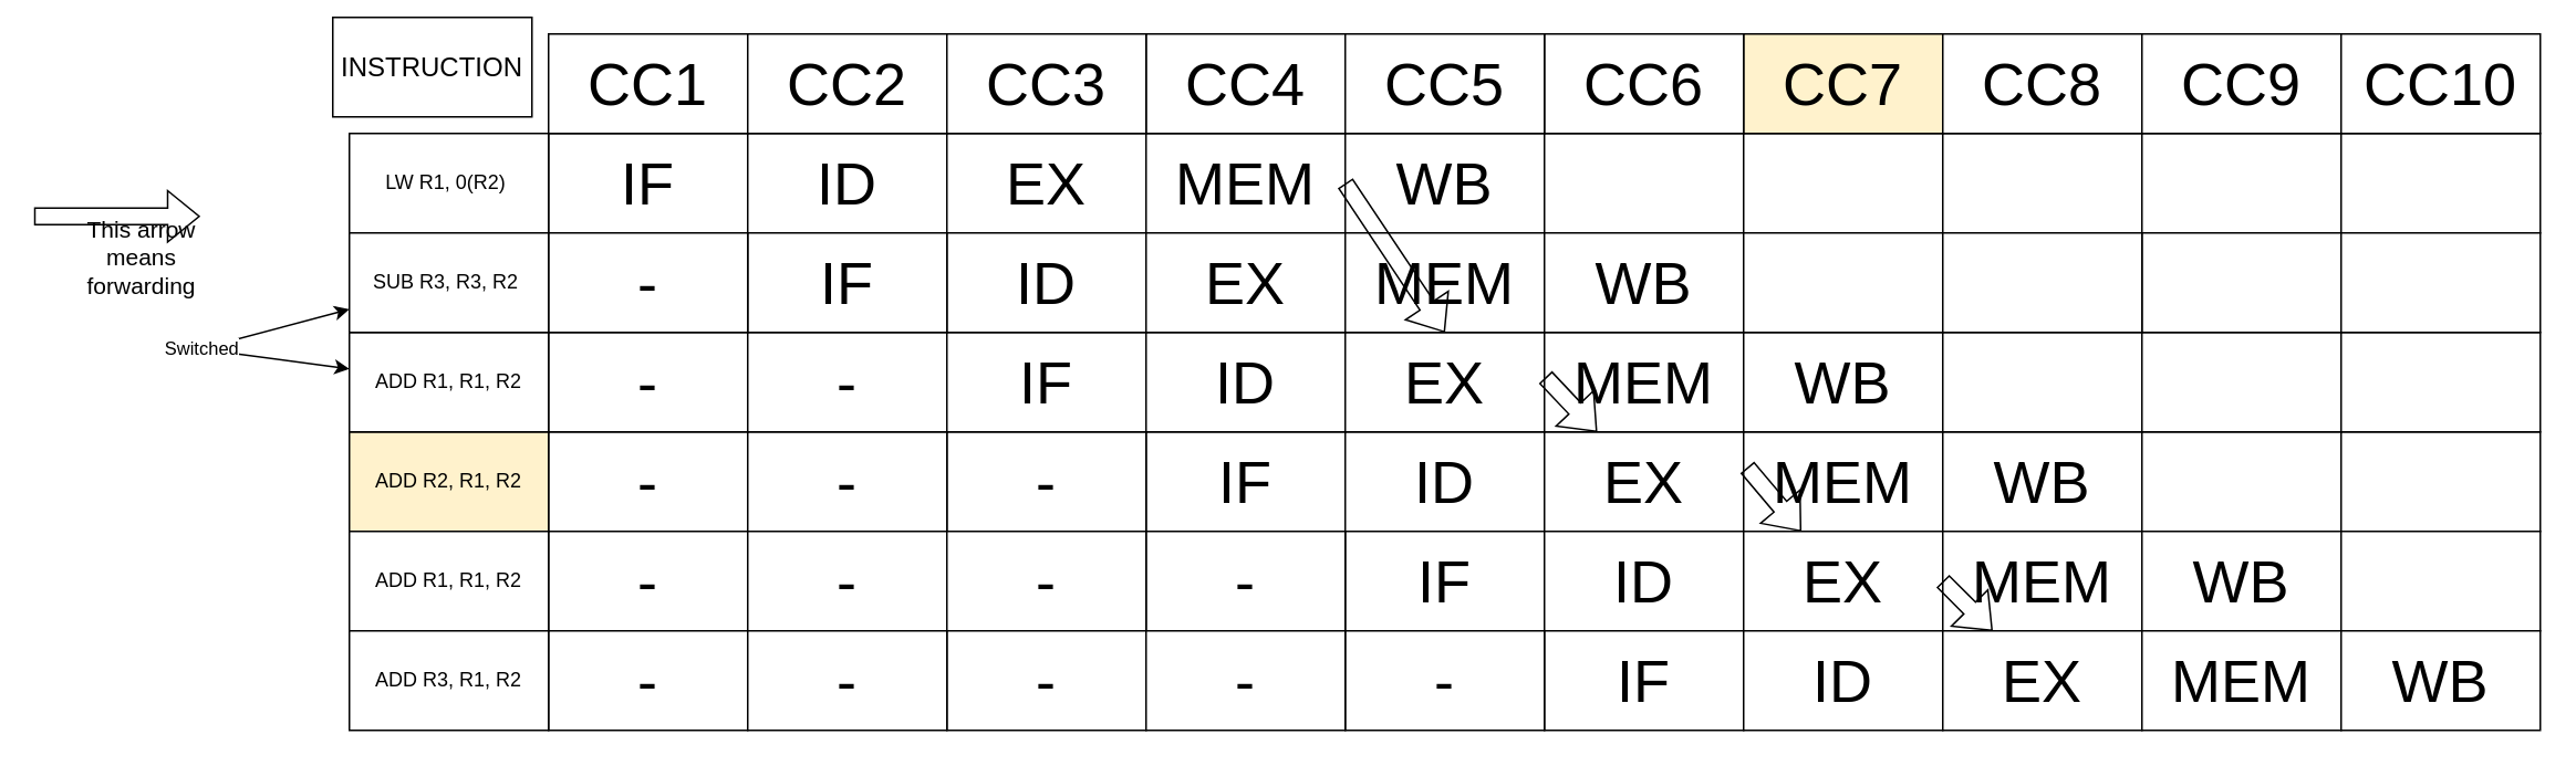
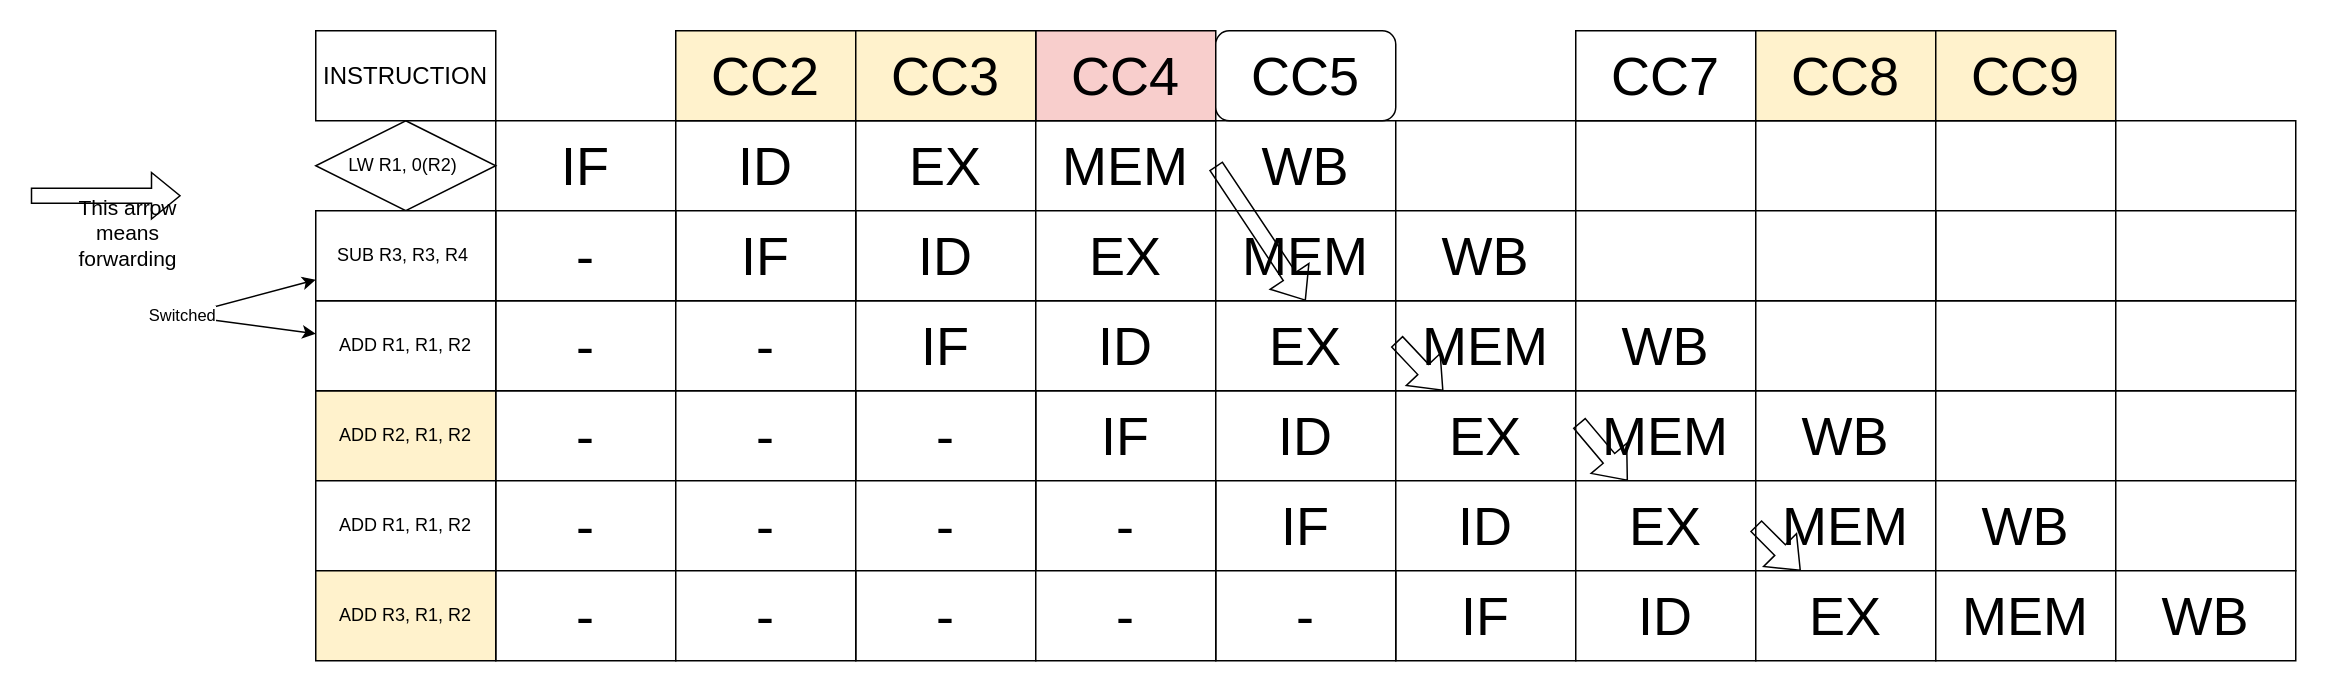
- <mxCell id="56" value="&lt;font size=&quot;3&quot;&gt;INSTRUCTION&lt;/font&gt;" style="rounded=0;whiteSpace=wrap;html=1;" parent="1" vertex="1"><mxGeometry x="200" y="10" width="120" height="60" as="geometry" /></mxCell>
+ <mxCell id="56" value="&lt;font size=&quot;3&quot;&gt;INSTRUCTION&lt;/font&gt;" style="rounded=0;whiteSpace=wrap;html=1;" parent="1" vertex="1"><mxGeometry x="210" y="20" width="120" height="60" as="geometry" /></mxCell>
- <mxCell id="47" value="&lt;font style=&quot;font-size: 36px;&quot;&gt;CC1&lt;/font&gt;" style="rounded=0;whiteSpace=wrap;html=1;" parent="1" vertex="1"><mxGeometry x="330" y="20" width="120" height="60" as="geometry" /></mxCell>
- <mxCell id="48" value="&lt;font style=&quot;font-size: 36px;&quot;&gt;CC2&lt;/font&gt;" style="rounded=0;whiteSpace=wrap;html=1;" parent="1" vertex="1"><mxGeometry x="450" y="20" width="120" height="60" as="geometry" /></mxCell>
+ <mxCell id="48" value="&lt;font style=&quot;font-size: 36px;&quot;&gt;CC2&lt;/font&gt;" style="rounded=0;whiteSpace=wrap;html=1;fillColor=#fff2cc;" parent="1" vertex="1"><mxGeometry x="450" y="20" width="120" height="60" as="geometry" /></mxCell>
- <mxCell id="50" value="&lt;font style=&quot;font-size: 36px;&quot;&gt;CC3&lt;/font&gt;" style="rounded=0;whiteSpace=wrap;html=1;" parent="1" vertex="1"><mxGeometry x="570" y="20" width="120" height="60" as="geometry" /></mxCell>
+ <mxCell id="50" value="&lt;font style=&quot;font-size: 36px;&quot;&gt;CC3&lt;/font&gt;" style="rounded=0;whiteSpace=wrap;html=1;fillColor=#fff2cc;" parent="1" vertex="1"><mxGeometry x="570" y="20" width="120" height="60" as="geometry" /></mxCell>
- <mxCell id="49" value="&lt;font style=&quot;font-size: 36px;&quot;&gt;CC4&lt;/font&gt;" style="rounded=0;whiteSpace=wrap;html=1;" parent="1" vertex="1"><mxGeometry x="690" y="20" width="120" height="60" as="geometry" /></mxCell>
+ <mxCell id="49" value="&lt;font style=&quot;font-size: 36px;&quot;&gt;CC4&lt;/font&gt;" style="rounded=0;whiteSpace=wrap;html=1;fillColor=#f8cecc;" parent="1" vertex="1"><mxGeometry x="690" y="20" width="120" height="60" as="geometry" /></mxCell>
- <mxCell id="51" value="&lt;font style=&quot;font-size: 36px;&quot;&gt;CC5&lt;/font&gt;" style="rounded=0;whiteSpace=wrap;html=1;" parent="1" vertex="1"><mxGeometry x="810" y="20" width="120" height="60" as="geometry" /></mxCell>
+ <mxCell id="51" value="&lt;font style=&quot;font-size: 36px;&quot;&gt;CC5&lt;/font&gt;" style="whiteSpace=wrap;html=1;rounded=1;" parent="1" vertex="1"><mxGeometry x="810" y="20" width="120" height="60" as="geometry" /></mxCell>
- <mxCell id="46" value="&lt;font style=&quot;font-size: 36px;&quot;&gt;CC6&lt;/font&gt;" style="rounded=0;whiteSpace=wrap;html=1;" parent="1" vertex="1"><mxGeometry x="930" y="20" width="120" height="60" as="geometry" /></mxCell>
- <mxCell id="42" value="&lt;span style=&quot;font-size: 36px;&quot;&gt;CC7&lt;/span&gt;" style="rounded=0;whiteSpace=wrap;html=1;fillColor=#fff2cc;" parent="1" vertex="1"><mxGeometry x="1050" y="20" width="120" height="60" as="geometry" /></mxCell>
+ <mxCell id="42" value="&lt;span style=&quot;font-size: 36px;&quot;&gt;CC7&lt;/span&gt;" style="rounded=0;whiteSpace=wrap;html=1;" parent="1" vertex="1"><mxGeometry x="1050" y="20" width="120" height="60" as="geometry" /></mxCell>
- <mxCell id="43" value="&lt;span style=&quot;font-size: 36px;&quot;&gt;CC8&lt;/span&gt;" style="rounded=0;whiteSpace=wrap;html=1;" parent="1" vertex="1"><mxGeometry x="1170" y="20" width="120" height="60" as="geometry" /></mxCell>
+ <mxCell id="43" value="&lt;span style=&quot;font-size: 36px;&quot;&gt;CC8&lt;/span&gt;" style="rounded=0;whiteSpace=wrap;html=1;fillColor=#fff2cc;" parent="1" vertex="1"><mxGeometry x="1170" y="20" width="120" height="60" as="geometry" /></mxCell>
- <mxCell id="44" value="&lt;span style=&quot;font-size: 36px;&quot;&gt;CC9&lt;br&gt;&lt;/span&gt;" style="rounded=0;whiteSpace=wrap;html=1;" parent="1" vertex="1"><mxGeometry x="1290" y="20" width="120" height="60" as="geometry" /></mxCell>
+ <mxCell id="44" value="&lt;span style=&quot;font-size: 36px;&quot;&gt;CC9&lt;br&gt;&lt;/span&gt;" style="rounded=0;whiteSpace=wrap;html=1;fillColor=#fff2cc;" parent="1" vertex="1"><mxGeometry x="1290" y="20" width="120" height="60" as="geometry" /></mxCell>
- <mxCell id="45" value="&lt;span style=&quot;font-size: 36px;&quot;&gt;CC10&lt;/span&gt;" style="rounded=0;whiteSpace=wrap;html=1;" parent="1" vertex="1"><mxGeometry x="1410" y="20" width="120" height="60" as="geometry" /></mxCell>
- <mxCell id="52" value="LW R1, 0(R2)&amp;nbsp;" style="rounded=0;whiteSpace=wrap;html=1;" parent="1" vertex="1"><mxGeometry x="210" y="80" width="120" height="60" as="geometry" /></mxCell>
+ <mxCell id="52" value="LW R1, 0(R2)&amp;nbsp;" style="rhombus;whiteSpace=wrap;html=1;" parent="1" vertex="1"><mxGeometry x="210" y="80" width="120" height="60" as="geometry" /></mxCell>
- <mxCell id="79" value="SUB R3, R3, R2&amp;nbsp;" style="rounded=0;whiteSpace=wrap;html=1;" parent="1" vertex="1"><mxGeometry x="210" y="140" width="120" height="60" as="geometry" /></mxCell>
+ <mxCell id="79" value="SUB R3, R3, R4&amp;nbsp;" style="rounded=0;whiteSpace=wrap;html=1;" parent="1" vertex="1"><mxGeometry x="210" y="140" width="120" height="60" as="geometry" /></mxCell>
- <mxCell id="55" value="ADD R3, R1, R2" style="rounded=0;whiteSpace=wrap;html=1;" parent="1" vertex="1"><mxGeometry x="210" y="380" width="120" height="60" as="geometry" /></mxCell>
+ <mxCell id="55" value="ADD R3, R1, R2" style="rounded=0;whiteSpace=wrap;html=1;fillColor=#fff2cc;" parent="1" vertex="1"><mxGeometry x="210" y="380" width="120" height="60" as="geometry" /></mxCell>
